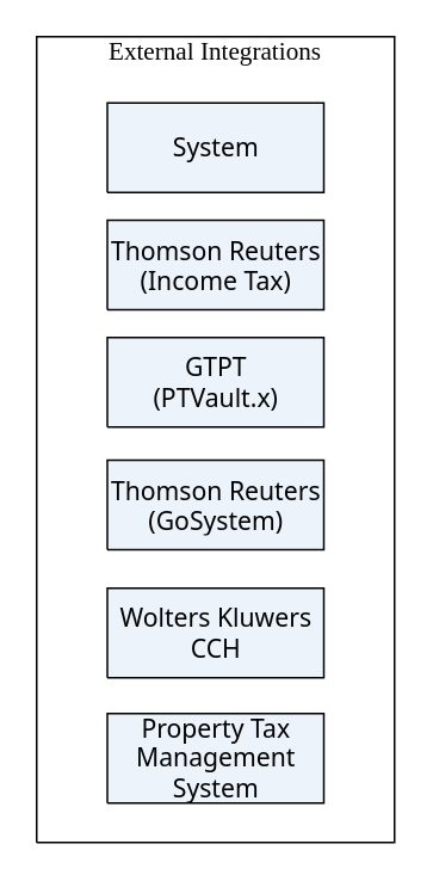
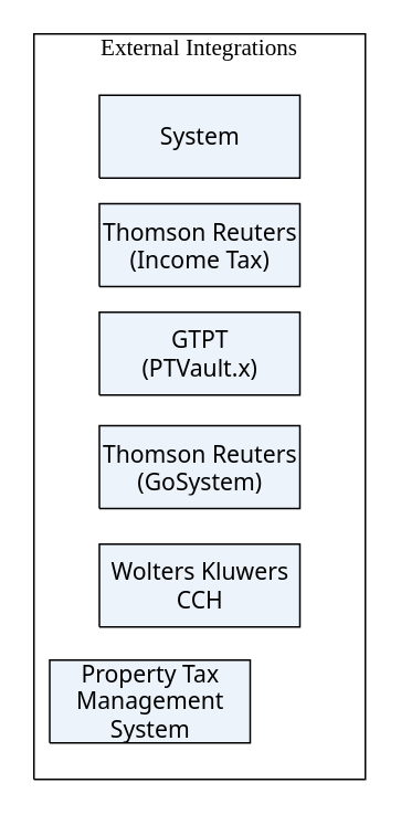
- <mxCell id="3" value="&lt;div style=&quot;&quot;&gt;&lt;font face=&quot;Segoe UI&quot;&gt;&lt;span style=&quot;font-size: 14.11px;&quot;&gt;Property Tax Management System&lt;/span&gt;&lt;/font&gt;&lt;/div&gt;" style="verticalAlign=middle;align=center;overflow=width;vsdxID=44;fillColor=#ecf3fb;gradientColor=none;shape=stencil(nZBLDoAgDERP0z3SIyjew0SURgSD+Lu9kMZoXLhwN9O+tukAlrNpJg1SzDH4QW/URgNYgZTkjA4UkwJUgGXng+6DX1zLfmoymdXo17xh5zmRJ6Q42BWCfc2oJfdAr+Yv+AP9Cb7OJ3H/2JG1HNGz/84klThPVCc=);points=[[1,0.5,0],[0.5,0,0],[0.5,0.5,0],[0.5,0.5,0]];labelBackgroundColor=none;rounded=0;html=1;whiteSpace=wrap;" vertex="1" parent="1"><mxGeometry x="59.5" y="398" width="121" height="50" as="geometry" /></mxCell>
+ <mxCell id="3" value="&lt;div style=&quot;&quot;&gt;&lt;font face=&quot;Segoe UI&quot;&gt;&lt;span style=&quot;font-size: 14.11px;&quot;&gt;Property Tax Management System&lt;/span&gt;&lt;/font&gt;&lt;/div&gt;" style="verticalAlign=middle;align=center;overflow=width;vsdxID=44;fillColor=#ecf3fb;gradientColor=none;shape=stencil(nZBLDoAgDERP0z3SIyjew0SURgSD+Lu9kMZoXLhwN9O+tukAlrNpJg1SzDH4QW/URgNYgZTkjA4UkwJUgGXng+6DX1zLfmoymdXo17xh5zmRJ6Q42BWCfc2oJfdAr+Yv+AP9Cb7OJ3H/2JG1HNGz/84klThPVCc=);points=[[1,0.5,0],[0.5,0,0],[0.5,0.5,0],[0.5,0.5,0]];labelBackgroundColor=none;rounded=0;html=1;whiteSpace=wrap;" vertex="1" parent="1"><mxGeometry x="29.5" y="398" width="121" height="50" as="geometry" /></mxCell>
